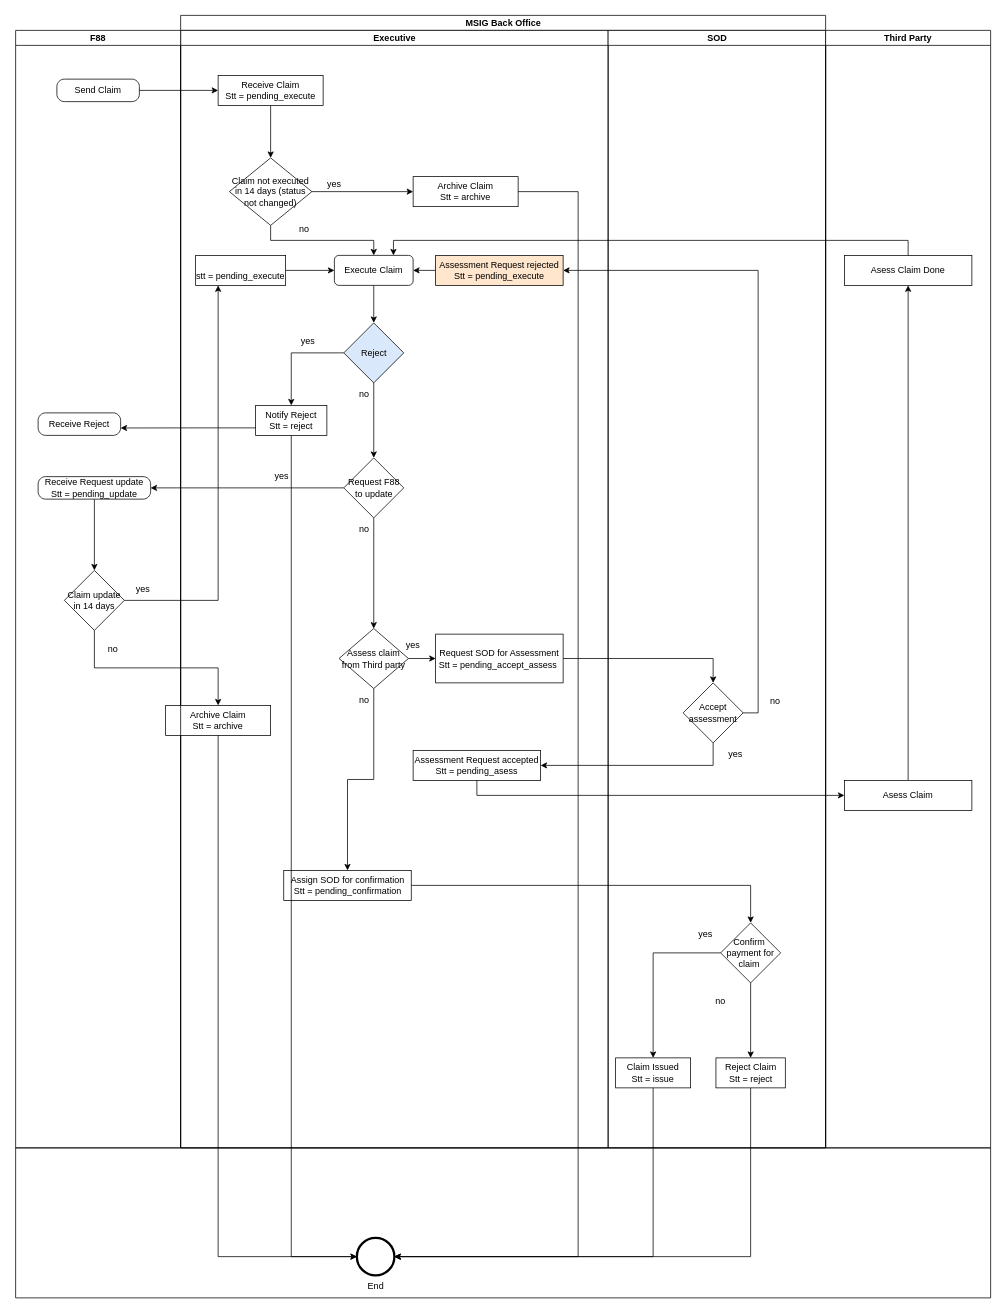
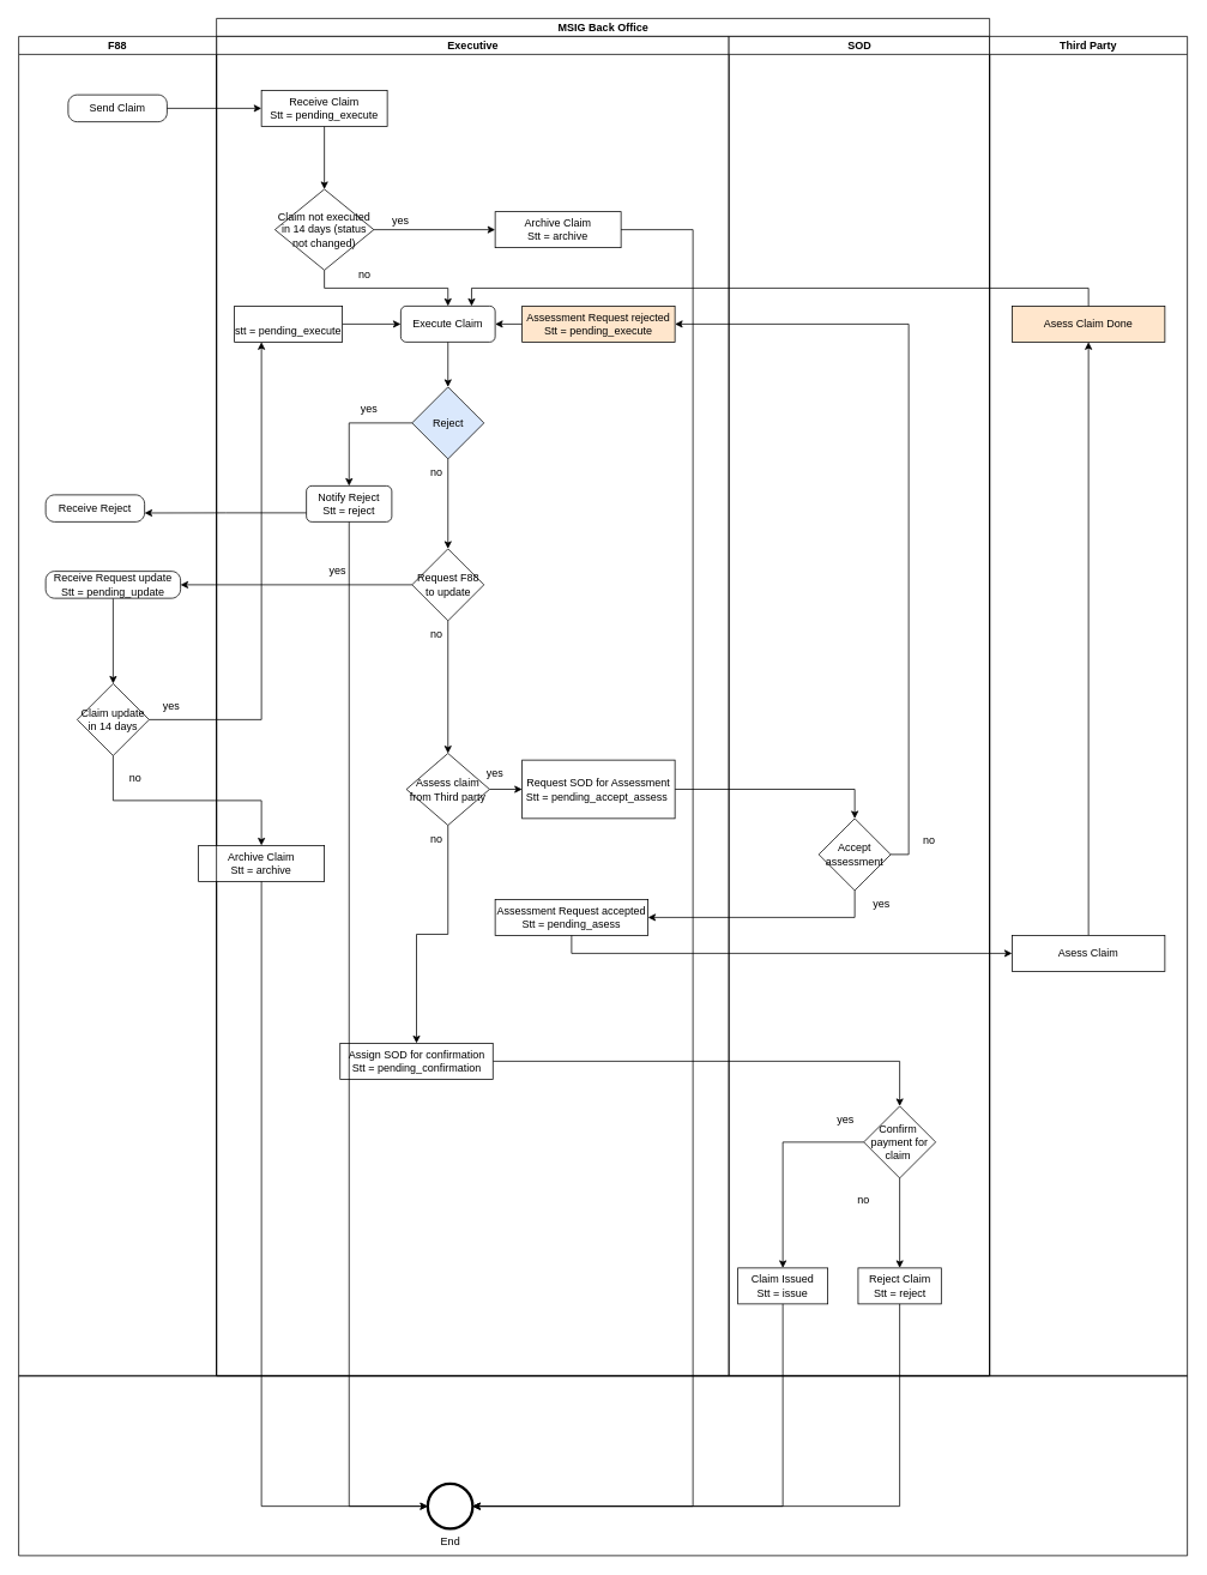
- <mxCell id="55" value="Asess Claim Done" style="rounded=0;whiteSpace=wrap;html=1;" vertex="1" parent="52"><mxGeometry x="25" y="300" width="170" height="40" as="geometry" /></mxCell>
+ <mxCell id="55" value="Asess Claim Done" style="rounded=0;whiteSpace=wrap;html=1;fillColor=#ffe6cc;" vertex="1" parent="52"><mxGeometry x="25" y="300" width="170" height="40" as="geometry" /></mxCell>
- <mxCell id="18" value="Notify Reject&lt;br&gt;Stt = reject" style="rounded=0;whiteSpace=wrap;html=1;" vertex="1" parent="7"><mxGeometry x="100" y="500" width="95" height="40" as="geometry" /></mxCell>
+ <mxCell id="18" value="Notify Reject&lt;br&gt;Stt = reject" style="whiteSpace=wrap;html=1;rounded=1;" vertex="1" parent="7"><mxGeometry x="100" y="500" width="95" height="40" as="geometry" /></mxCell>
